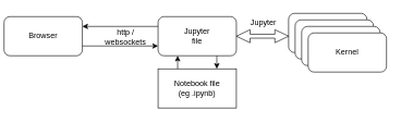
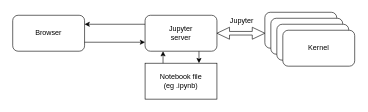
- <mxCell id="2" value="Browser" style="rounded=1;whiteSpace=wrap;html=1;" parent="1" vertex="1"><mxGeometry x="5" y="25" width="120" height="60" as="geometry" /></mxCell>
+ <mxCell id="2" value="Browser" style="rounded=1;whiteSpace=wrap;html=1;" parent="1" vertex="1"><mxGeometry x="20" y="25" width="120" height="60" as="geometry" /></mxCell>
- <mxCell id="14" value="http /&lt;br&gt;websockets&lt;br&gt;" style="text;html=1;resizable=0;points=[];autosize=1;align=center;verticalAlign=top;spacingTop=-4;" parent="1" vertex="1"><mxGeometry x="151" y="40" width="80" height="30" as="geometry" /></mxCell>
- <mxCell id="3" value="Jupyter&lt;br&gt;file" style="rounded=1;whiteSpace=wrap;html=1;" parent="1" vertex="1"><mxGeometry x="241" y="25" width="120" height="60" as="geometry" /></mxCell>
+ <mxCell id="3" value="Jupyter&lt;br&gt;server" style="rounded=1;whiteSpace=wrap;html=1;" parent="1" vertex="1"><mxGeometry x="241" y="25" width="120" height="60" as="geometry" /></mxCell>
